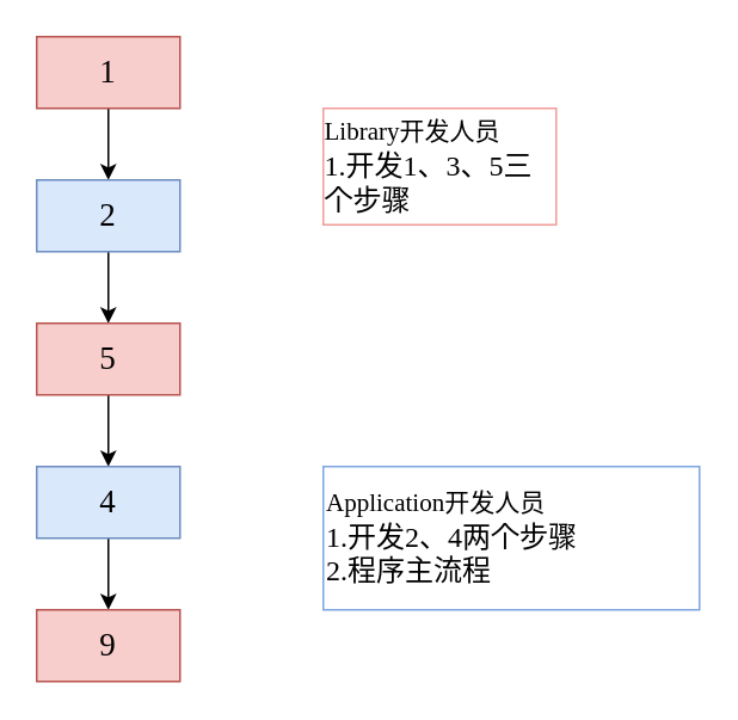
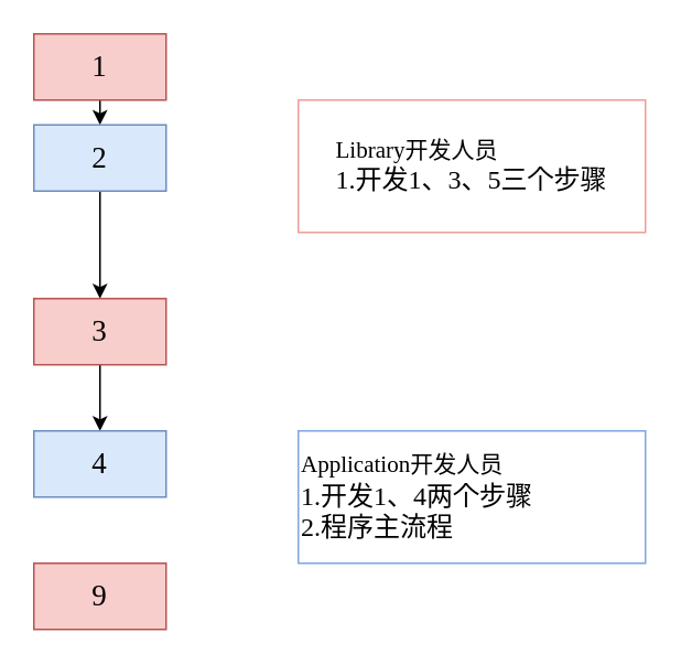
- <mxCell id="11" value="&lt;div style=&quot;text-align: left;&quot;&gt;&lt;span style=&quot;background-color: initial;&quot;&gt;&lt;font style=&quot;font-size: 14px;&quot; face=&quot;Lucida Console&quot;&gt;Library开发人员&lt;/font&gt;&lt;/span&gt;&lt;/div&gt;&lt;font size=&quot;3&quot; style=&quot;&quot; face=&quot;Lucida Console&quot;&gt;&lt;div style=&quot;text-align: left;&quot;&gt;&lt;span style=&quot;background-color: initial;&quot;&gt;1.开发1、3、5三个步骤&lt;/span&gt;&lt;/div&gt;&lt;/font&gt;" style="rounded=0;whiteSpace=wrap;html=1;strokeColor=#F19C99;" vertex="1" parent="1"><mxGeometry x="180" y="60" width="130" height="65" as="geometry" /></mxCell>
+ <mxCell id="11" value="&lt;div style=&quot;text-align: left;&quot;&gt;&lt;span style=&quot;background-color: initial;&quot;&gt;&lt;font style=&quot;font-size: 14px;&quot; face=&quot;Lucida Console&quot;&gt;Library开发人员&lt;/font&gt;&lt;/span&gt;&lt;/div&gt;&lt;font size=&quot;3&quot; style=&quot;&quot; face=&quot;Lucida Console&quot;&gt;&lt;div style=&quot;text-align: left;&quot;&gt;&lt;span style=&quot;background-color: initial;&quot;&gt;1.开发1、3、5三个步骤&lt;/span&gt;&lt;/div&gt;&lt;/font&gt;" style="rounded=0;whiteSpace=wrap;html=1;strokeColor=#F19C99;" vertex="1" parent="1"><mxGeometry x="180" y="60" width="210" height="80" as="geometry" /></mxCell>
- <mxCell id="5" value="&lt;font style=&quot;font-size: 18px;&quot; face=&quot;Lucida Console&quot;&gt;2&lt;/font&gt;" style="rounded=0;whiteSpace=wrap;html=1;fillColor=#dae8fc;strokeColor=#6c8ebf;" vertex="1" parent="1"><mxGeometry x="20" y="100" width="80" height="40" as="geometry" /></mxCell>
+ <mxCell id="5" value="&lt;font style=&quot;font-size: 18px;&quot; face=&quot;Lucida Console&quot;&gt;2&lt;/font&gt;" style="rounded=0;whiteSpace=wrap;html=1;fillColor=#dae8fc;strokeColor=#6c8ebf;" vertex="1" parent="1"><mxGeometry x="20" y="75" width="80" height="40" as="geometry" /></mxCell>
- <mxCell id="7" value="&lt;font style=&quot;font-size: 18px;&quot; face=&quot;Lucida Console&quot;&gt;5&lt;/font&gt;" style="rounded=0;whiteSpace=wrap;html=1;fillColor=#f8cecc;strokeColor=#b85450;" vertex="1" parent="1"><mxGeometry x="20" y="180" width="80" height="40" as="geometry" /></mxCell>
+ <mxCell id="7" value="&lt;font style=&quot;font-size: 18px;&quot; face=&quot;Lucida Console&quot;&gt;3&lt;/font&gt;" style="rounded=0;whiteSpace=wrap;html=1;fillColor=#f8cecc;strokeColor=#b85450;" vertex="1" parent="1"><mxGeometry x="20" y="180" width="80" height="40" as="geometry" /></mxCell>
- <mxCell id="12" value="&lt;div style=&quot;&quot;&gt;&lt;span style=&quot;background-color: initial;&quot;&gt;&lt;font style=&quot;font-size: 14px;&quot; face=&quot;Lucida Console&quot;&gt;Application开发人员&lt;/font&gt;&lt;/span&gt;&lt;/div&gt;&lt;font size=&quot;3&quot; style=&quot;&quot; face=&quot;Lucida Console&quot;&gt;&lt;div style=&quot;&quot;&gt;&lt;span style=&quot;background-color: initial;&quot;&gt;1.开发2、4两个步骤&lt;/span&gt;&lt;/div&gt;&lt;div style=&quot;&quot;&gt;&lt;span style=&quot;background-color: initial;&quot;&gt;2.程序主流程&lt;/span&gt;&lt;/div&gt;&lt;/font&gt;" style="rounded=0;whiteSpace=wrap;html=1;strokeColor=#7EA6E0;align=left;" vertex="1" parent="1"><mxGeometry x="180" y="260" width="210" height="80" as="geometry" /></mxCell>
+ <mxCell id="12" value="&lt;div style=&quot;&quot;&gt;&lt;span style=&quot;background-color: initial;&quot;&gt;&lt;font style=&quot;font-size: 14px;&quot; face=&quot;Lucida Console&quot;&gt;Application开发人员&lt;/font&gt;&lt;/span&gt;&lt;/div&gt;&lt;font size=&quot;3&quot; style=&quot;&quot; face=&quot;Lucida Console&quot;&gt;&lt;div style=&quot;&quot;&gt;&lt;span style=&quot;background-color: initial;&quot;&gt;1.开发1、4两个步骤&lt;/span&gt;&lt;/div&gt;&lt;div style=&quot;&quot;&gt;&lt;span style=&quot;background-color: initial;&quot;&gt;2.程序主流程&lt;/span&gt;&lt;/div&gt;&lt;/font&gt;" style="rounded=0;whiteSpace=wrap;html=1;strokeColor=#7EA6E0;align=left;" vertex="1" parent="1"><mxGeometry x="180" y="260" width="210" height="80" as="geometry" /></mxCell>
- <mxCell id="8" style="edgeStyle=orthogonalEdgeStyle;rounded=0;orthogonalLoop=1;jettySize=auto;html=1;exitX=0.5;exitY=1;exitDx=0;exitDy=0;entryX=0.5;entryY=0;entryDx=0;entryDy=0;" edge="1" parent="1" source="9" target="10"><mxGeometry relative="1" as="geometry" /></mxCell>
